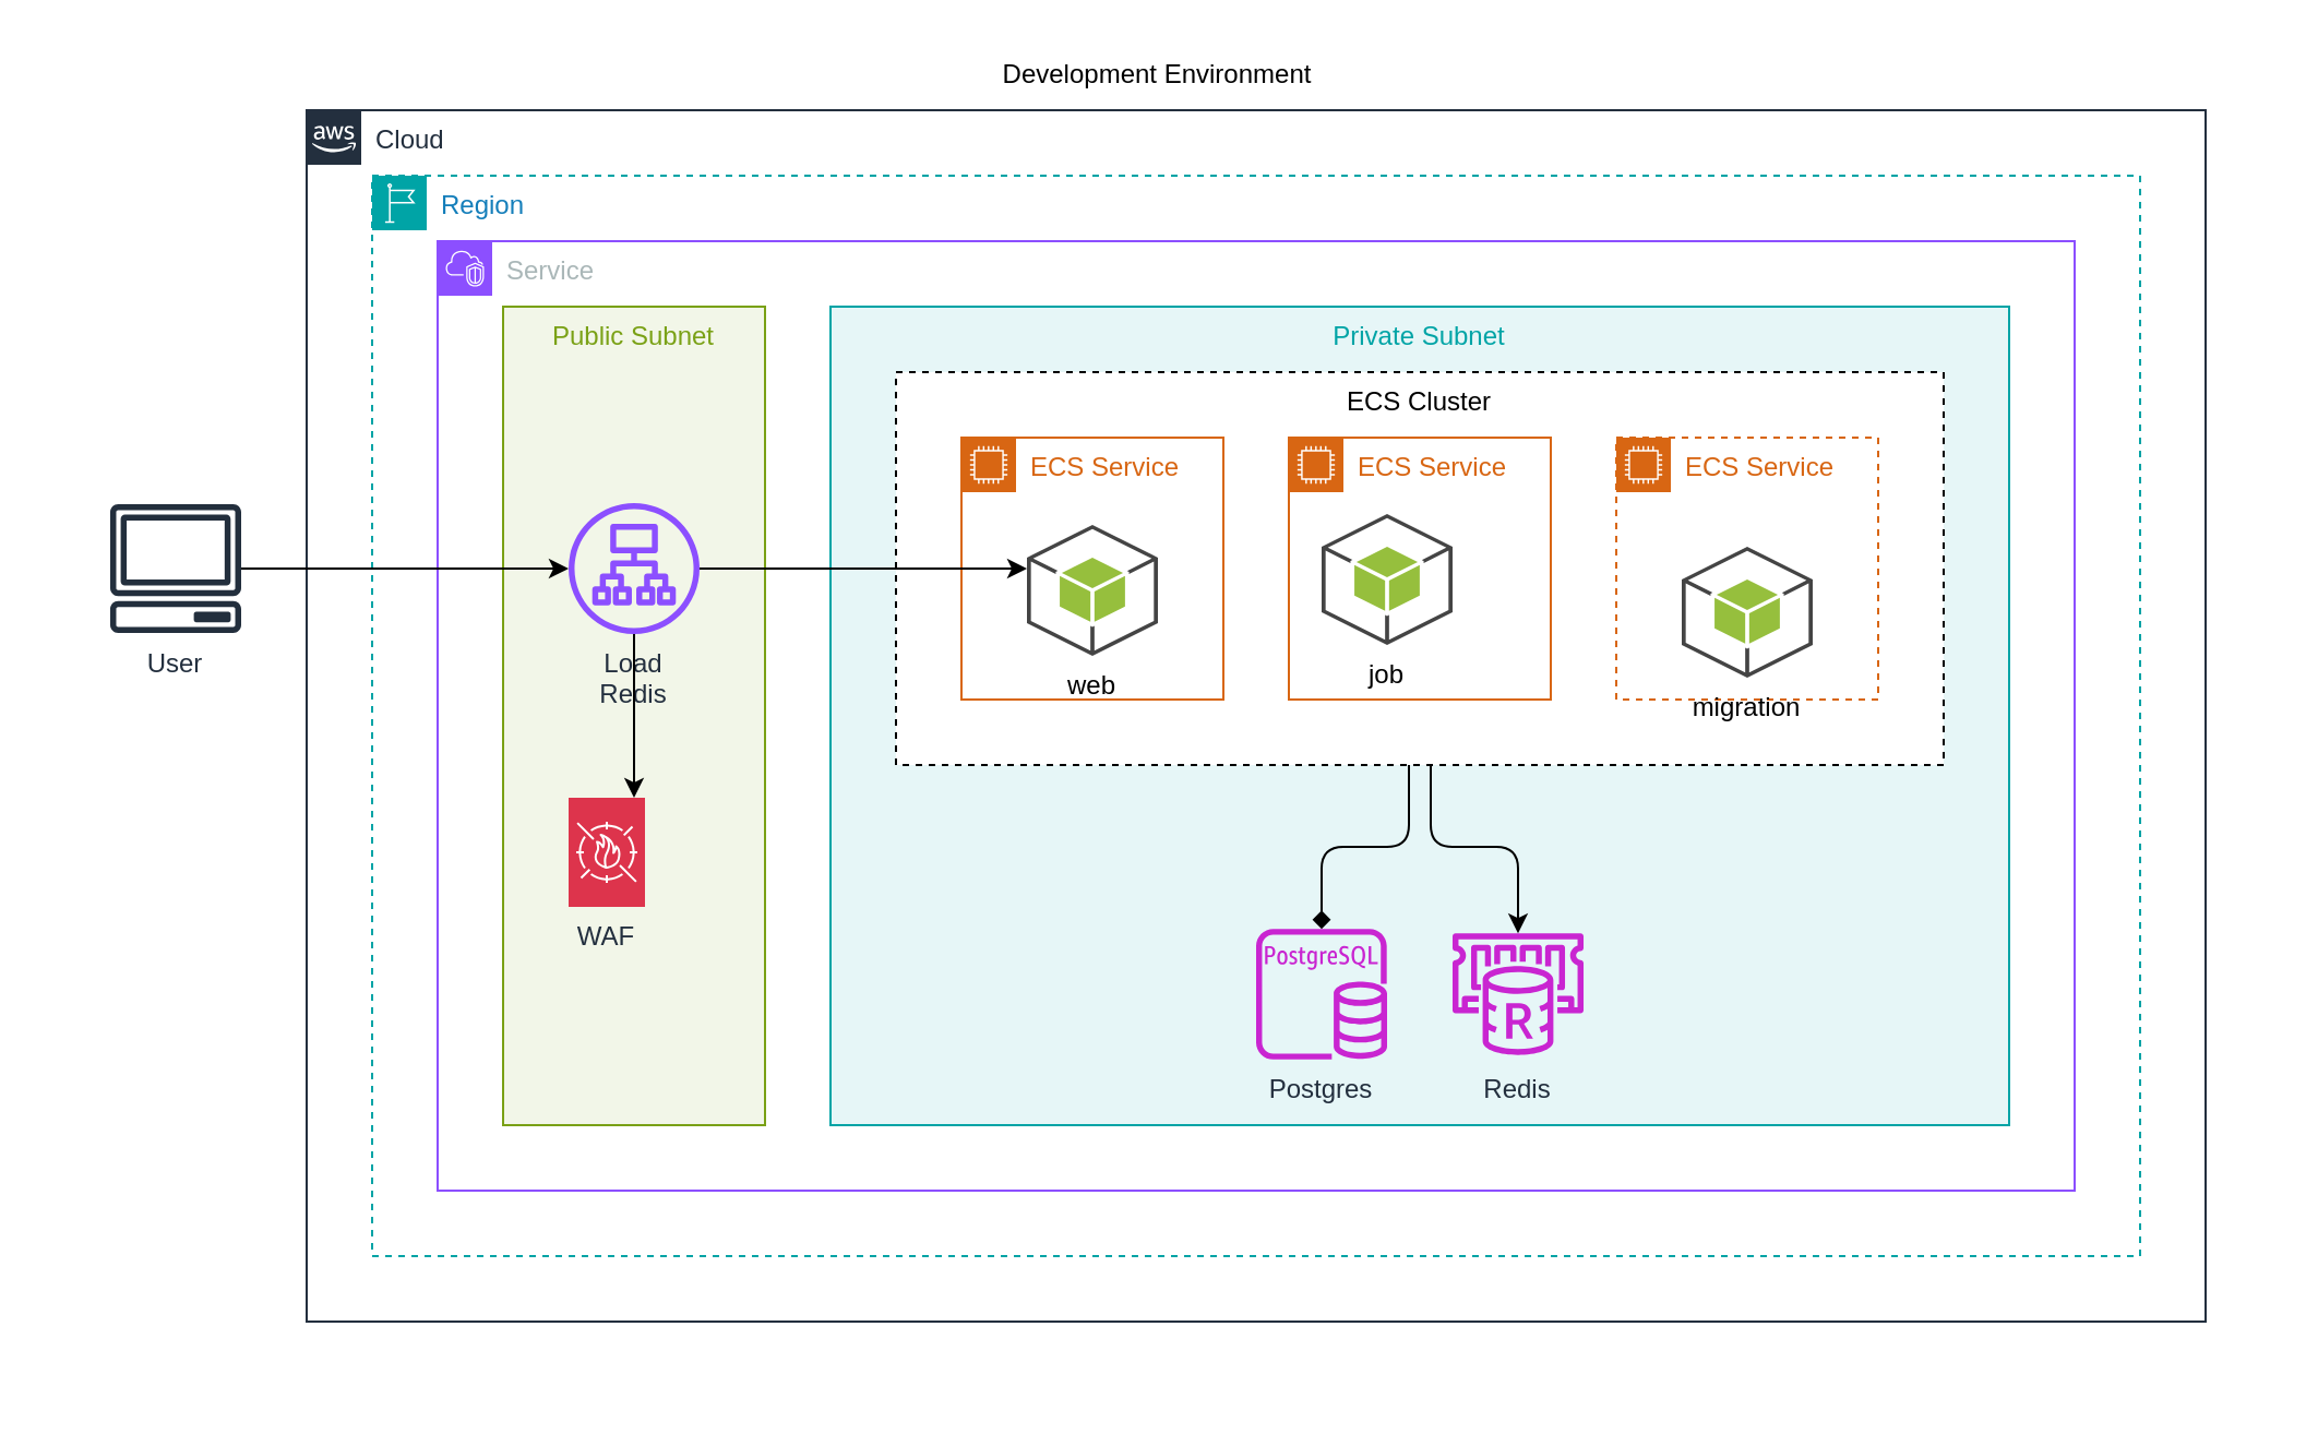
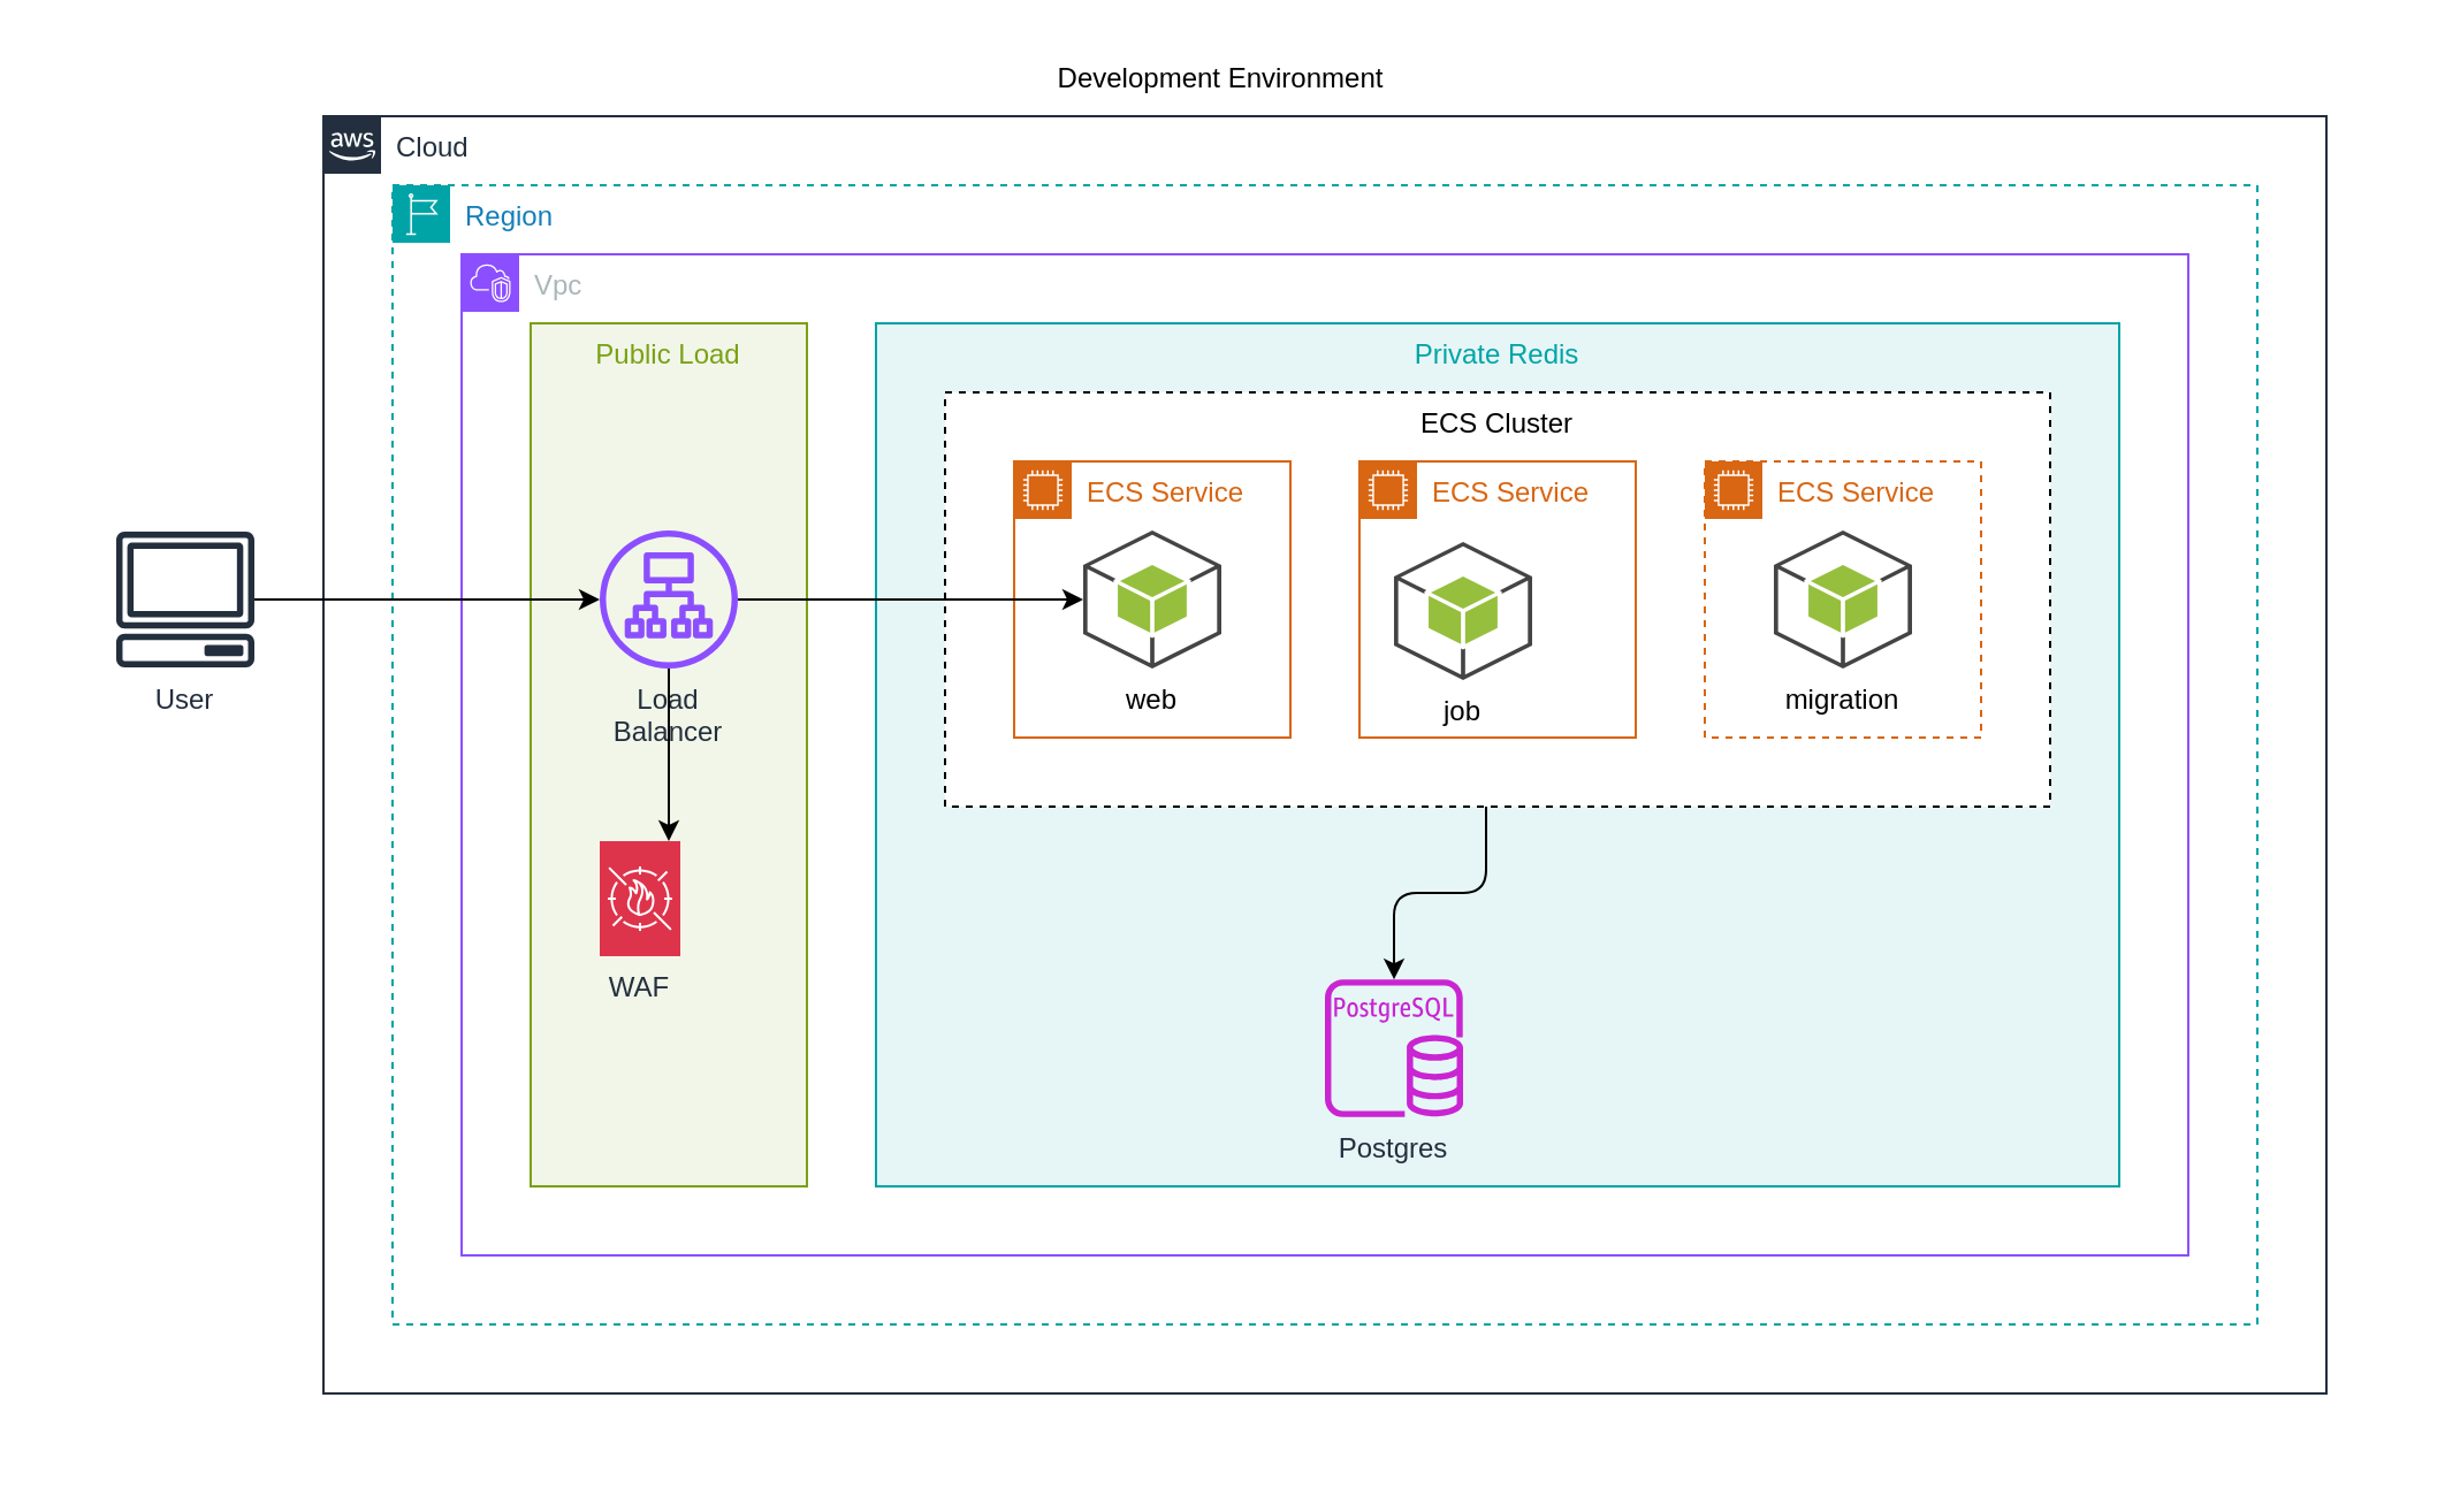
- <mxCell style="verticalAlign=top;aspect=fixed;align=left;spacingLeft=30;spacingRight=5;spacingBottom=5;points=[[0,0],[0.25,0],[0.5,0],[0.75,0],[1,0],[1,0.25],[1,0.5],[1,0.75],[1,1],[0.75,1],[0.5,1],[0.25,1],[0,1],[0,0.75],[0,0.5],[0,0.25]];outlineConnect=0;gradientColor=none;html=1;whiteSpace=wrap;fontSize=12;fontStyle=0;container=1;pointerEvents=0;collapsible=0;recursiveResize=0;shape=mxgraph.aws4.group;grIcon=mxgraph.aws4.group_vpc2;strokeColor=#8C4FFF;fillColor=none;fontColor=#AAB7B8;dashed=0;" id="6" parent="5" value="Service" vertex="1"><mxGeometry as="geometry" width="750" height="435" x="30" y="30" /></mxCell>
+ <mxCell style="verticalAlign=top;aspect=fixed;align=left;spacingLeft=30;spacingRight=5;spacingBottom=5;points=[[0,0],[0.25,0],[0.5,0],[0.75,0],[1,0],[1,0.25],[1,0.5],[1,0.75],[1,1],[0.75,1],[0.5,1],[0.25,1],[0,1],[0,0.75],[0,0.5],[0,0.25]];outlineConnect=0;gradientColor=none;html=1;whiteSpace=wrap;fontSize=12;fontStyle=0;container=1;pointerEvents=0;collapsible=0;recursiveResize=0;shape=mxgraph.aws4.group;grIcon=mxgraph.aws4.group_vpc2;strokeColor=#8C4FFF;fillColor=none;fontColor=#AAB7B8;dashed=0;" id="6" parent="5" value="Vpc" vertex="1"><mxGeometry as="geometry" width="750" height="435" x="30" y="30" /></mxCell>
- <mxCell style="verticalAlign=top;aspect=fixed;align=center;spacingLeft=5;spacingRight=5;spacingBottom=5;fillColor=#F2F6E8;strokeColor=#7AA116;fontColor=#7AA116;" id="7" parent="6" value="Public Subnet" vertex="1"><mxGeometry as="geometry" width="120" height="375" x="30" y="30" /></mxCell>
+ <mxCell style="verticalAlign=top;aspect=fixed;align=center;spacingLeft=5;spacingRight=5;spacingBottom=5;fillColor=#F2F6E8;strokeColor=#7AA116;fontColor=#7AA116;" id="7" parent="6" value="Public Load" vertex="1"><mxGeometry as="geometry" width="120" height="375" x="30" y="30" /></mxCell>
- <mxCell style="verticalAlign=top;aspect=fixed;align=center;spacingLeft=5;spacingRight=5;spacingBottom=5;fillColor=#E6F6F7;strokeColor=#00A4A6;fontColor=#00A4A6;" id="10" parent="6" value="Private Subnet" vertex="1"><mxGeometry as="geometry" width="540" height="375" x="180" y="30" /></mxCell>
+ <mxCell style="verticalAlign=top;aspect=fixed;align=center;spacingLeft=5;spacingRight=5;spacingBottom=5;fillColor=#E6F6F7;strokeColor=#00A4A6;fontColor=#00A4A6;" id="10" parent="6" value="Private Redis" vertex="1"><mxGeometry as="geometry" width="540" height="375" x="180" y="30" /></mxCell>
- <mxCell style="rounded=1;whiteSpace=wrap;verticalAlign=top;align=center;outlineConnect=0;dashed=0;verticalLabelPosition=bottom;html=1;shape=mxgraph.aws3.android;fillColor=#96BF3D;gradientColor=none;" id="13" parent="12" value="web" vertex="1"><mxGeometry x="30" y="40" width="60" height="60" as="geometry" /></mxCell>
+ <mxCell style="rounded=1;whiteSpace=wrap;verticalAlign=top;align=center;outlineConnect=0;dashed=0;verticalLabelPosition=bottom;html=1;shape=mxgraph.aws3.android;fillColor=#96BF3D;gradientColor=none;" id="13" parent="12" value="web" vertex="1"><mxGeometry width="60" height="60" as="geometry" x="30" y="30" /></mxCell>
- <mxCell style="rounded=1;whiteSpace=wrap;verticalAlign=top;align=center;outlineConnect=0;dashed=0;verticalLabelPosition=bottom;html=1;shape=mxgraph.aws3.android;fillColor=#96BF3D;gradientColor=none;" id="17" parent="16" value="migration" vertex="1"><mxGeometry x="30" y="50" width="60" height="60" as="geometry" /></mxCell>
+ <mxCell style="rounded=1;whiteSpace=wrap;verticalAlign=top;align=center;outlineConnect=0;dashed=0;verticalLabelPosition=bottom;html=1;shape=mxgraph.aws3.android;fillColor=#96BF3D;gradientColor=none;" id="17" parent="16" value="migration" vertex="1"><mxGeometry width="60" height="60" as="geometry" x="30" y="30" /></mxCell>
- <mxCell style="rounded=1;whiteSpace=wrap;verticalAlign=top;align=center;sketch=0;outlineConnect=0;fontColor=#232F3E;gradientColor=none;fillColor=#8C4FFF;strokeColor=none;dashed=0;verticalLabelPosition=bottom;html=1;fontSize=12;fontStyle=0;aspect=fixed;pointerEvents=1;shape=mxgraph.aws4.application_load_balancer;" id="8" parent="7" value="Load Redis" vertex="1"><mxGeometry width="60" height="60" as="geometry" x="30" y="90" /></mxCell>
+ <mxCell style="rounded=1;whiteSpace=wrap;verticalAlign=top;align=center;sketch=0;outlineConnect=0;fontColor=#232F3E;gradientColor=none;fillColor=#8C4FFF;strokeColor=none;dashed=0;verticalLabelPosition=bottom;html=1;fontSize=12;fontStyle=0;aspect=fixed;pointerEvents=1;shape=mxgraph.aws4.application_load_balancer;" id="8" parent="7" value="Load Balancer" vertex="1"><mxGeometry width="60" height="60" as="geometry" x="30" y="90" /></mxCell>
- <mxCell id="25" source="11" target="20" parent="1" edge="1" style="edgeStyle=orthogonalEdgeStyle;"><mxGeometry relative="1" as="geometry"><Array as="points"><mxPoint x="655" y="387.5" /><mxPoint x="695" y="387.5" /></Array></mxGeometry></mxCell>
- <mxCell id="24" source="11" target="19" parent="1" edge="1" style="edgeStyle=orthogonalEdgeStyle;endArrow=diamond;"><mxGeometry relative="1" as="geometry"><Array as="points"><mxPoint x="645" y="387.5" /><mxPoint x="605" y="387.5" /></Array></mxGeometry></mxCell>
+ <mxCell id="24" source="11" target="19" parent="1" edge="1" style="edgeStyle=orthogonalEdgeStyle;"><mxGeometry relative="1" as="geometry"><Array as="points"><mxPoint x="645" y="387.5" /><mxPoint x="605" y="387.5" /></Array></mxGeometry></mxCell>
- <mxCell style="rounded=1;whiteSpace=wrap;verticalAlign=top;align=center;sketch=0;outlineConnect=0;fontColor=#232F3E;gradientColor=none;fillColor=#C925D1;strokeColor=none;dashed=0;verticalLabelPosition=bottom;html=1;fontSize=12;fontStyle=0;aspect=fixed;pointerEvents=1;shape=mxgraph.aws4.elasticache_for_redis;" id="20" parent="18" value="Redis" vertex="1"><mxGeometry width="60" height="60" as="geometry" x="270" y="15" /></mxCell>
